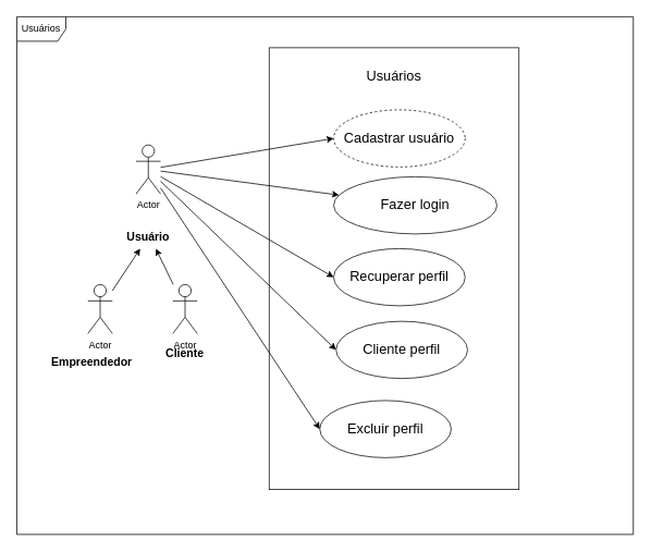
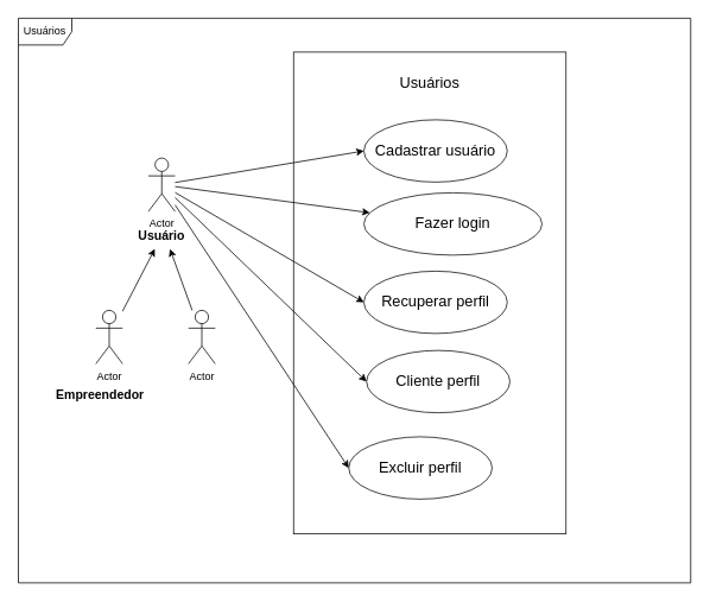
- <mxCell id="15" value="Cadastrar usuário" style="ellipse;whiteSpace=wrap;html=1;strokeColor=#0A0A0A;fontSize=17;fontColor=#000000;fillColor=none;dashed=1;" parent="1" vertex="1"><mxGeometry x="408" y="134" width="161" height="70" as="geometry" /></mxCell>
+ <mxCell id="15" value="Cadastrar usuário" style="ellipse;whiteSpace=wrap;html=1;strokeColor=#0A0A0A;fontSize=17;fontColor=#000000;fillColor=none;" parent="1" vertex="1"><mxGeometry x="408" y="134" width="161" height="70" as="geometry" /></mxCell>
- <mxCell id="9" value="&lt;font size=&quot;1&quot; color=&quot;#000000&quot;&gt;&lt;b style=&quot;font-size: 14px;&quot;&gt;Usuário&lt;/b&gt;&lt;/font&gt;" style="text;html=1;align=center;verticalAlign=middle;whiteSpace=wrap;rounded=0;" parent="1" vertex="1"><mxGeometry x="151" y="274" width="60" height="30" as="geometry" /></mxCell>
+ <mxCell id="9" value="&lt;font size=&quot;1&quot; color=&quot;#000000&quot;&gt;&lt;b style=&quot;font-size: 14px;&quot;&gt;Usuário&lt;/b&gt;&lt;/font&gt;" style="text;html=1;align=center;verticalAlign=middle;whiteSpace=wrap;rounded=0;" parent="1" vertex="1"><mxGeometry x="151" y="249" width="60" height="30" as="geometry" /></mxCell>
- <mxCell id="21" value="&lt;font size=&quot;1&quot; color=&quot;#000000&quot;&gt;&lt;b style=&quot;font-size: 14px;&quot;&gt;Cliente&lt;/b&gt;&lt;/font&gt;" style="text;html=1;align=center;verticalAlign=middle;whiteSpace=wrap;rounded=0;" parent="1" vertex="1"><mxGeometry x="196" y="417" width="60" height="30" as="geometry" /></mxCell>
